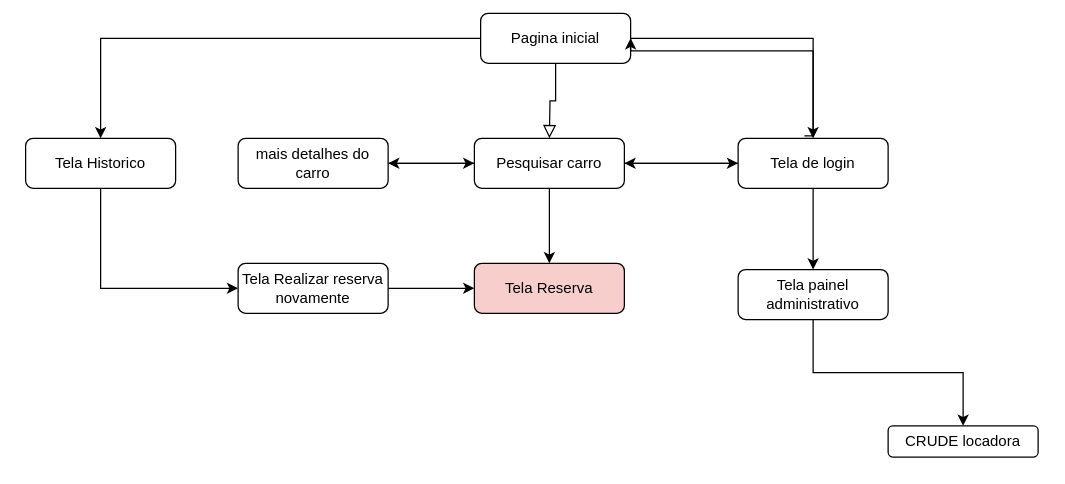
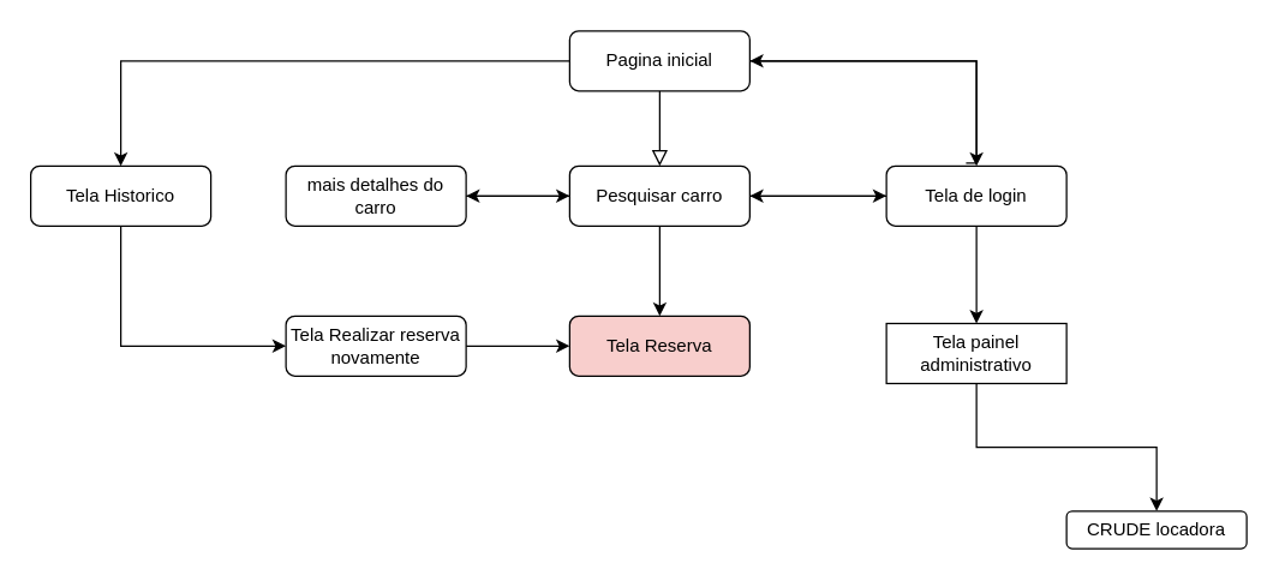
- <mxCell id="5" value="Pagina inicial" style="rounded=1;whiteSpace=wrap;html=1;fontSize=12;glass=0;strokeWidth=1;shadow=0;" parent="1" vertex="1"><mxGeometry x="384" y="10" width="120" height="40" as="geometry" /></mxCell>
+ <mxCell id="5" value="Pagina inicial" style="rounded=1;whiteSpace=wrap;html=1;fontSize=12;glass=0;strokeWidth=1;shadow=0;" parent="1" vertex="1"><mxGeometry x="379" y="20" width="120" height="40" as="geometry" /></mxCell>
- <mxCell id="22" value="Tela painel administrativo" style="rounded=1;whiteSpace=wrap;html=1;fontSize=12;glass=0;strokeWidth=1;shadow=0;" parent="1" vertex="1"><mxGeometry x="590" y="215" width="120" height="40" as="geometry" /></mxCell>
+ <mxCell id="22" value="Tela painel administrativo" style="whiteSpace=wrap;html=1;fontSize=12;glass=0;strokeWidth=1;shadow=0;rounded=0;" parent="1" vertex="1"><mxGeometry x="590" y="215" width="120" height="40" as="geometry" /></mxCell>
